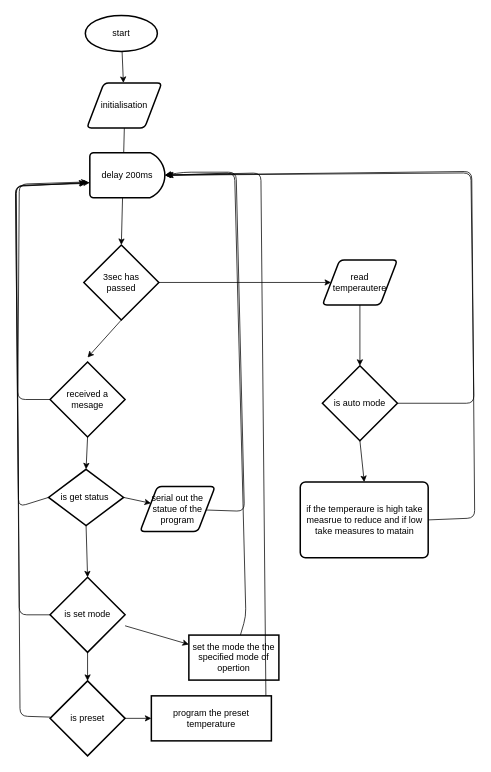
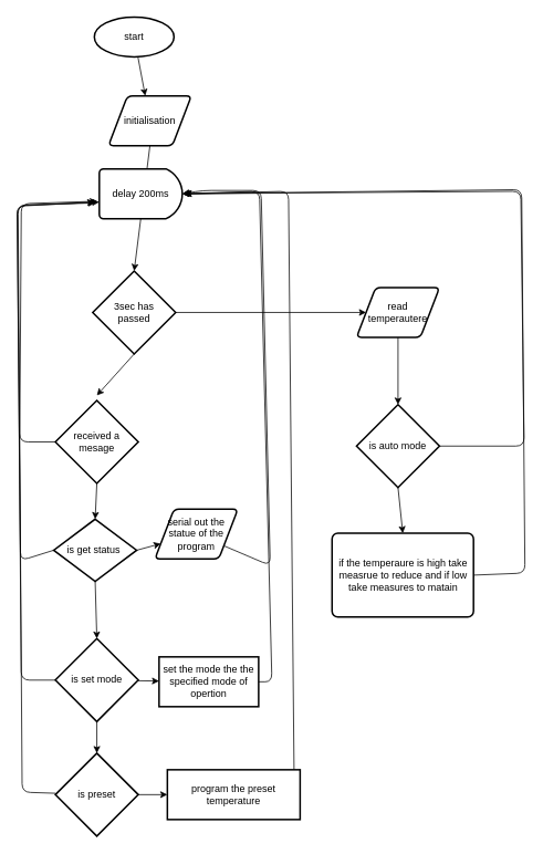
- <mxCell id="5" value="initialisation" style="shape=parallelogram;html=1;strokeWidth=2;perimeter=parallelogramPerimeter;whiteSpace=wrap;rounded=1;arcSize=12;size=0.23;" vertex="1" parent="1"><mxGeometry x="115" y="110" width="100" height="60" as="geometry" /></mxCell>
+ <mxCell id="5" value="initialisation" style="shape=parallelogram;html=1;strokeWidth=2;perimeter=parallelogramPerimeter;whiteSpace=wrap;rounded=1;arcSize=12;size=0.23;" vertex="1" parent="1"><mxGeometry x="130" y="115" width="100" height="60" as="geometry" /></mxCell>
- <mxCell id="32" value="serial out the statue of the program" style="shape=parallelogram;html=1;strokeWidth=2;perimeter=parallelogramPerimeter;whiteSpace=wrap;rounded=1;arcSize=12;size=0.23;" vertex="1" parent="1"><mxGeometry x="186" y="648" width="100" height="60" as="geometry" /></mxCell>
+ <mxCell id="32" value="serial out the statue of the program" style="shape=parallelogram;html=1;strokeWidth=2;perimeter=parallelogramPerimeter;whiteSpace=wrap;rounded=1;arcSize=12;size=0.23;" vertex="1" parent="1"><mxGeometry x="186" y="613" width="100" height="60" as="geometry" /></mxCell>
- <mxCell id="34" value="set the mode the the specified mode of opertion" style="whiteSpace=wrap;html=1;strokeWidth=2;" vertex="1" parent="1"><mxGeometry x="251" y="846" width="120" height="60" as="geometry" /></mxCell>
+ <mxCell id="34" value="set the mode the the specified mode of opertion" style="whiteSpace=wrap;html=1;strokeWidth=2;" vertex="1" parent="1"><mxGeometry x="191" y="791" width="120" height="60" as="geometry" /></mxCell>
